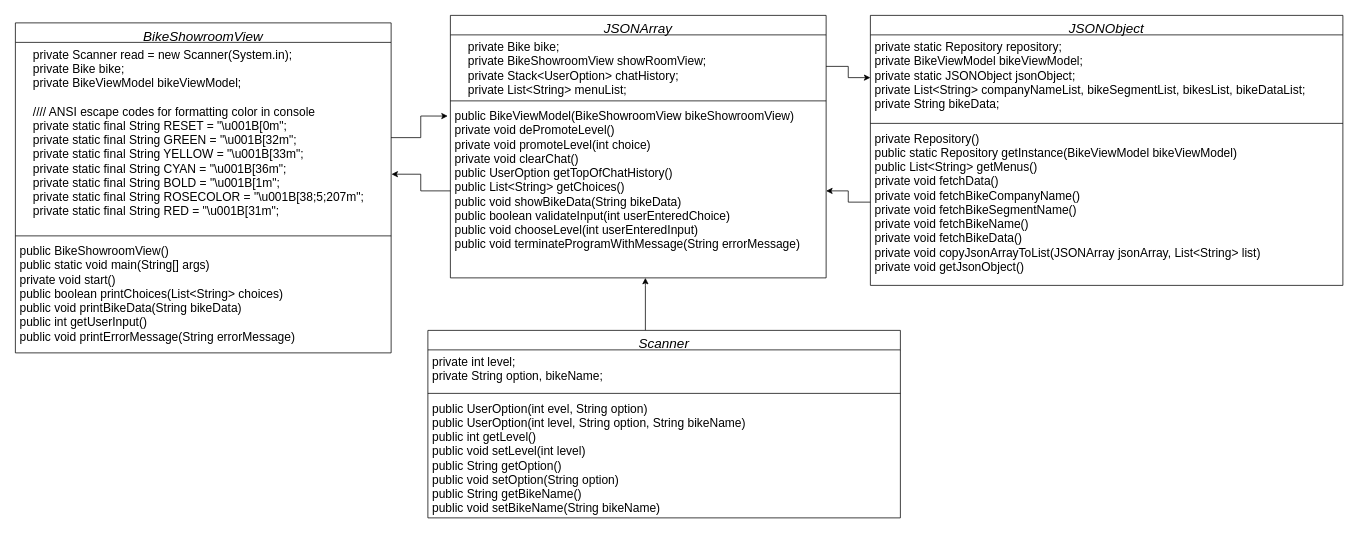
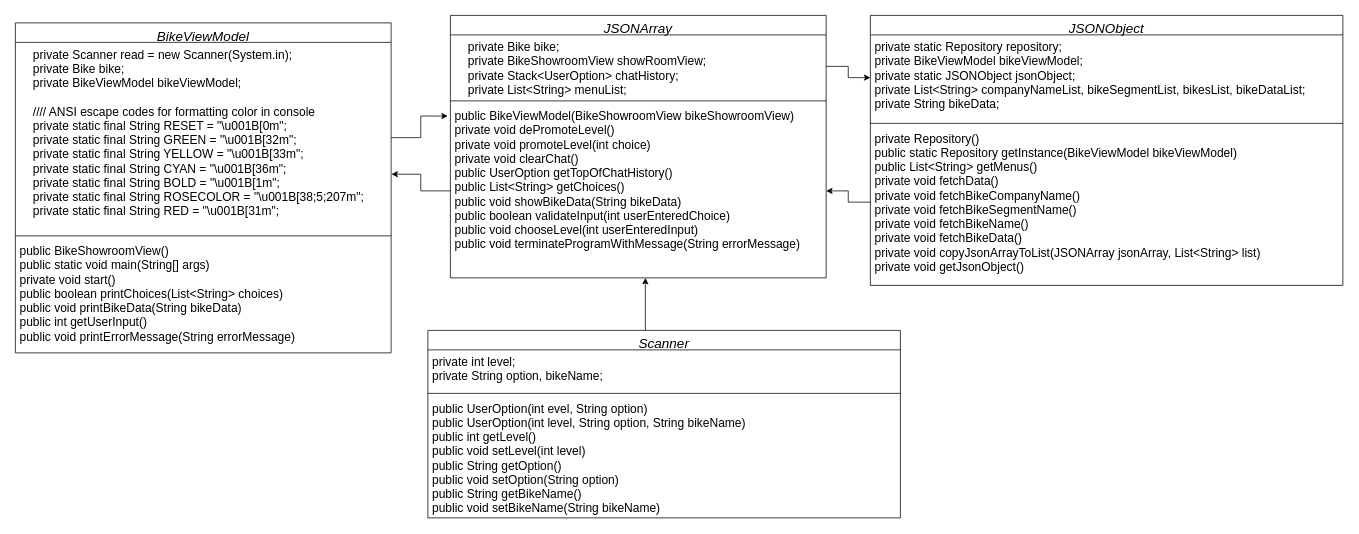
- <mxCell id="6" value="BikeShowroomView" style="swimlane;fontStyle=2;align=center;verticalAlign=top;childLayout=stackLayout;horizontal=1;startSize=26;horizontalStack=0;resizeParent=1;resizeLast=0;collapsible=1;marginBottom=0;rounded=0;shadow=0;strokeWidth=1;fontSize=18;" vertex="1" parent="1"><mxGeometry x="20" y="30" width="501" height="440" as="geometry"><mxRectangle x="230" y="140" width="160" height="26" as="alternateBounds" /></mxGeometry></mxCell>
+ <mxCell id="6" value="BikeViewModel" style="swimlane;fontStyle=2;align=center;verticalAlign=top;childLayout=stackLayout;horizontal=1;startSize=26;horizontalStack=0;resizeParent=1;resizeLast=0;collapsible=1;marginBottom=0;rounded=0;shadow=0;strokeWidth=1;fontSize=18;" vertex="1" parent="1"><mxGeometry x="20" y="30" width="501" height="440" as="geometry"><mxRectangle x="230" y="140" width="160" height="26" as="alternateBounds" /></mxGeometry></mxCell>
